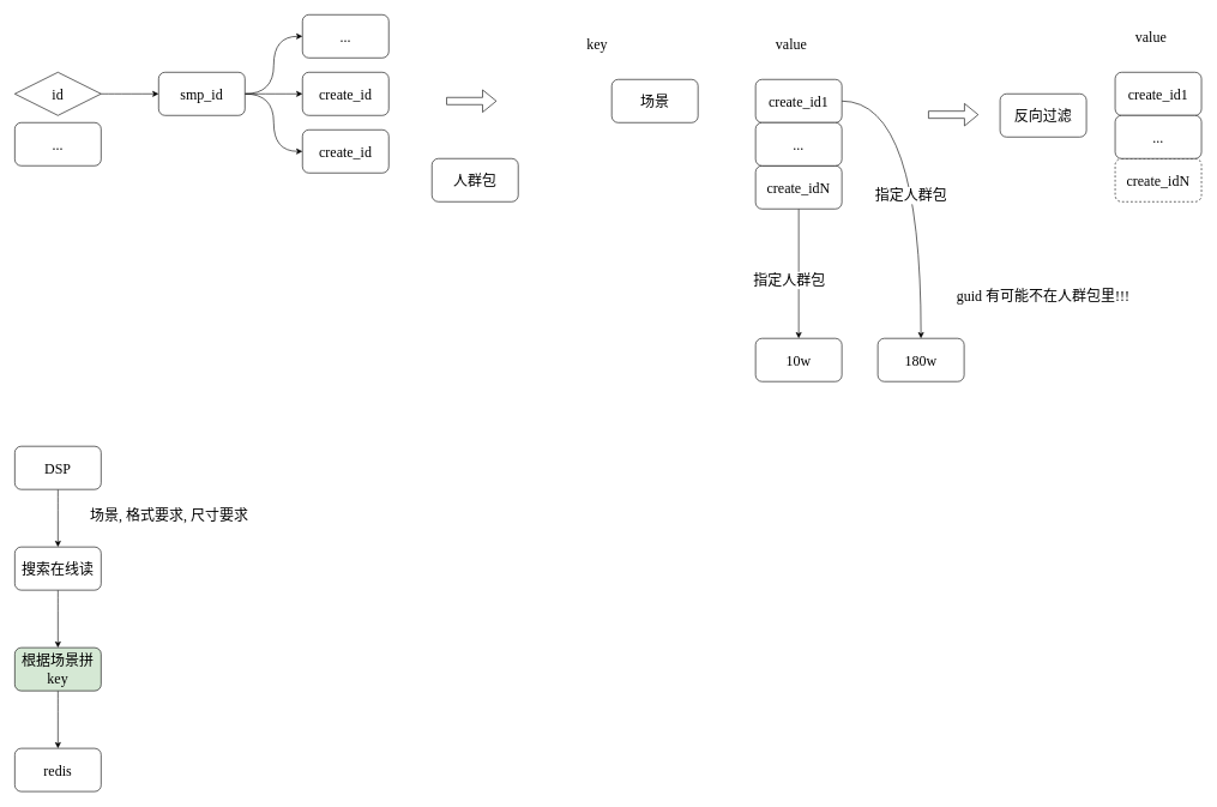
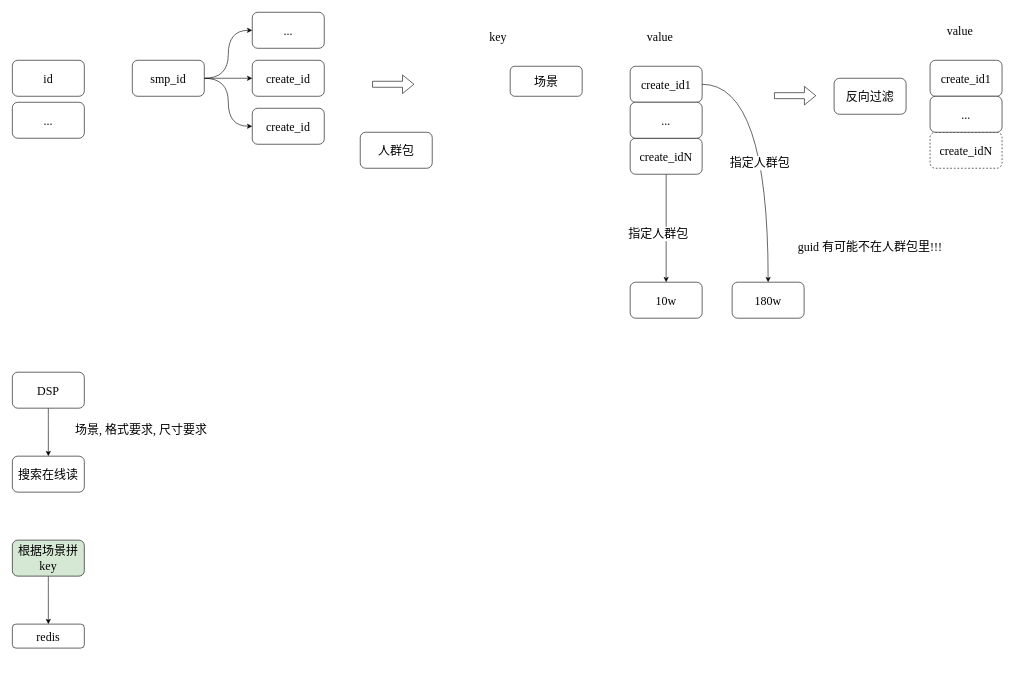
- <mxCell id="3" value="&lt;span style=&quot;font-weight: normal&quot;&gt;id&lt;/span&gt;" style="rhombus;whiteSpace=wrap;html=1;fontFamily=Comic Sans MS;fontStyle=1;fontSize=20;" vertex="1" parent="1"><mxGeometry x="20" y="100" width="120" height="60" as="geometry" /></mxCell>
+ <mxCell id="3" value="&lt;span style=&quot;font-weight: normal&quot;&gt;id&lt;/span&gt;" style="rounded=1;whiteSpace=wrap;html=1;fontFamily=Comic Sans MS;fontStyle=1;fontSize=20;" vertex="1" parent="1"><mxGeometry x="20" y="100" width="120" height="60" as="geometry" /></mxCell>
- <mxCell id="2" value="" style="edgeStyle=orthogonalEdgeStyle;rounded=0;orthogonalLoop=1;jettySize=auto;html=1;curved=1;" edge="1" parent="1" source="3" target="7"><mxGeometry relative="1" as="geometry" /></mxCell>
- <mxCell id="18" value="&lt;span style=&quot;font-weight: normal&quot;&gt;场景&lt;/span&gt;" style="rounded=1;whiteSpace=wrap;html=1;fontFamily=Comic Sans MS;fontStyle=1;fontSize=20;" vertex="1" parent="1"><mxGeometry x="850" y="110" width="120" height="60" as="geometry" /></mxCell>
+ <mxCell id="18" value="&lt;span style=&quot;font-weight: normal&quot;&gt;场景&lt;/span&gt;" style="rounded=1;whiteSpace=wrap;html=1;fontFamily=Comic Sans MS;fontStyle=1;fontSize=20;" vertex="1" parent="1"><mxGeometry x="850" y="110" width="120" height="50" as="geometry" /></mxCell>
- <mxCell id="13" value="" style="edgeStyle=orthogonalEdgeStyle;curved=1;rounded=0;orthogonalLoop=1;jettySize=auto;html=1;fontFamily=Comic Sans MS;fontSize=20;" edge="1" parent="1" source="14" target="28"><mxGeometry relative="1" as="geometry" /></mxCell>
- <mxCell id="29" value="redis" style="rounded=1;whiteSpace=wrap;html=1;fontFamily=Comic Sans MS;fontSize=20;align=center;" vertex="1" parent="1"><mxGeometry x="20" y="1040" width="120" height="60" as="geometry" /></mxCell>
+ <mxCell id="29" value="redis" style="rounded=1;whiteSpace=wrap;html=1;fontFamily=Comic Sans MS;fontSize=20;align=center;" vertex="1" parent="1"><mxGeometry x="20" y="1040" width="120" height="40" as="geometry" /></mxCell>
